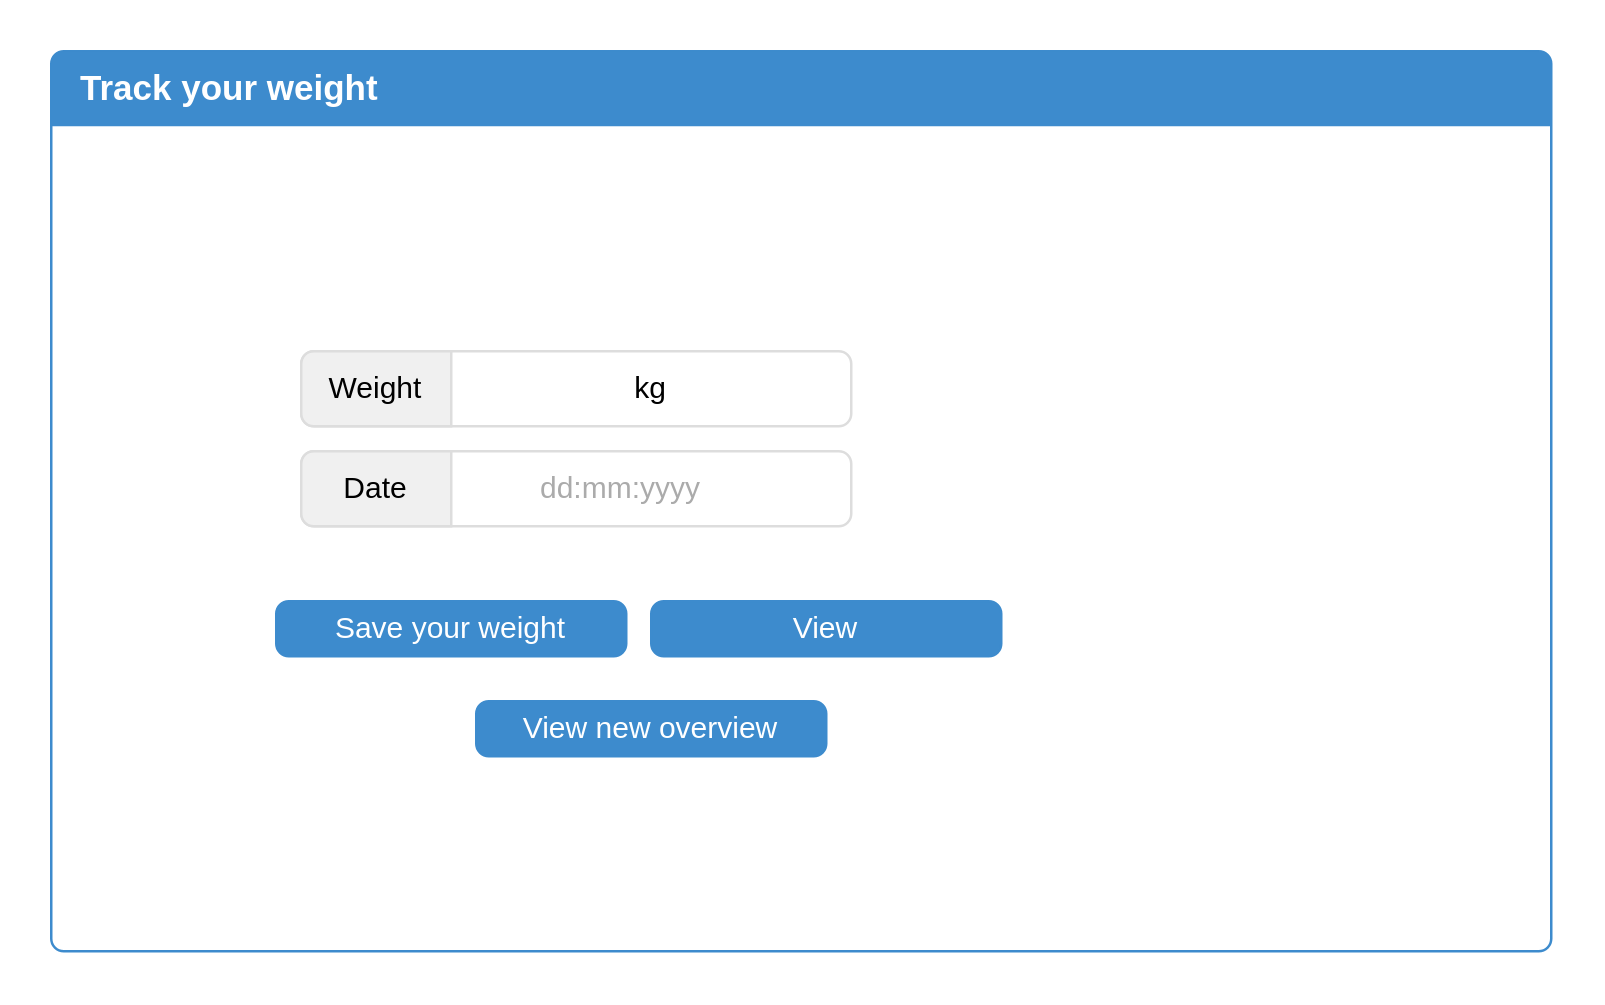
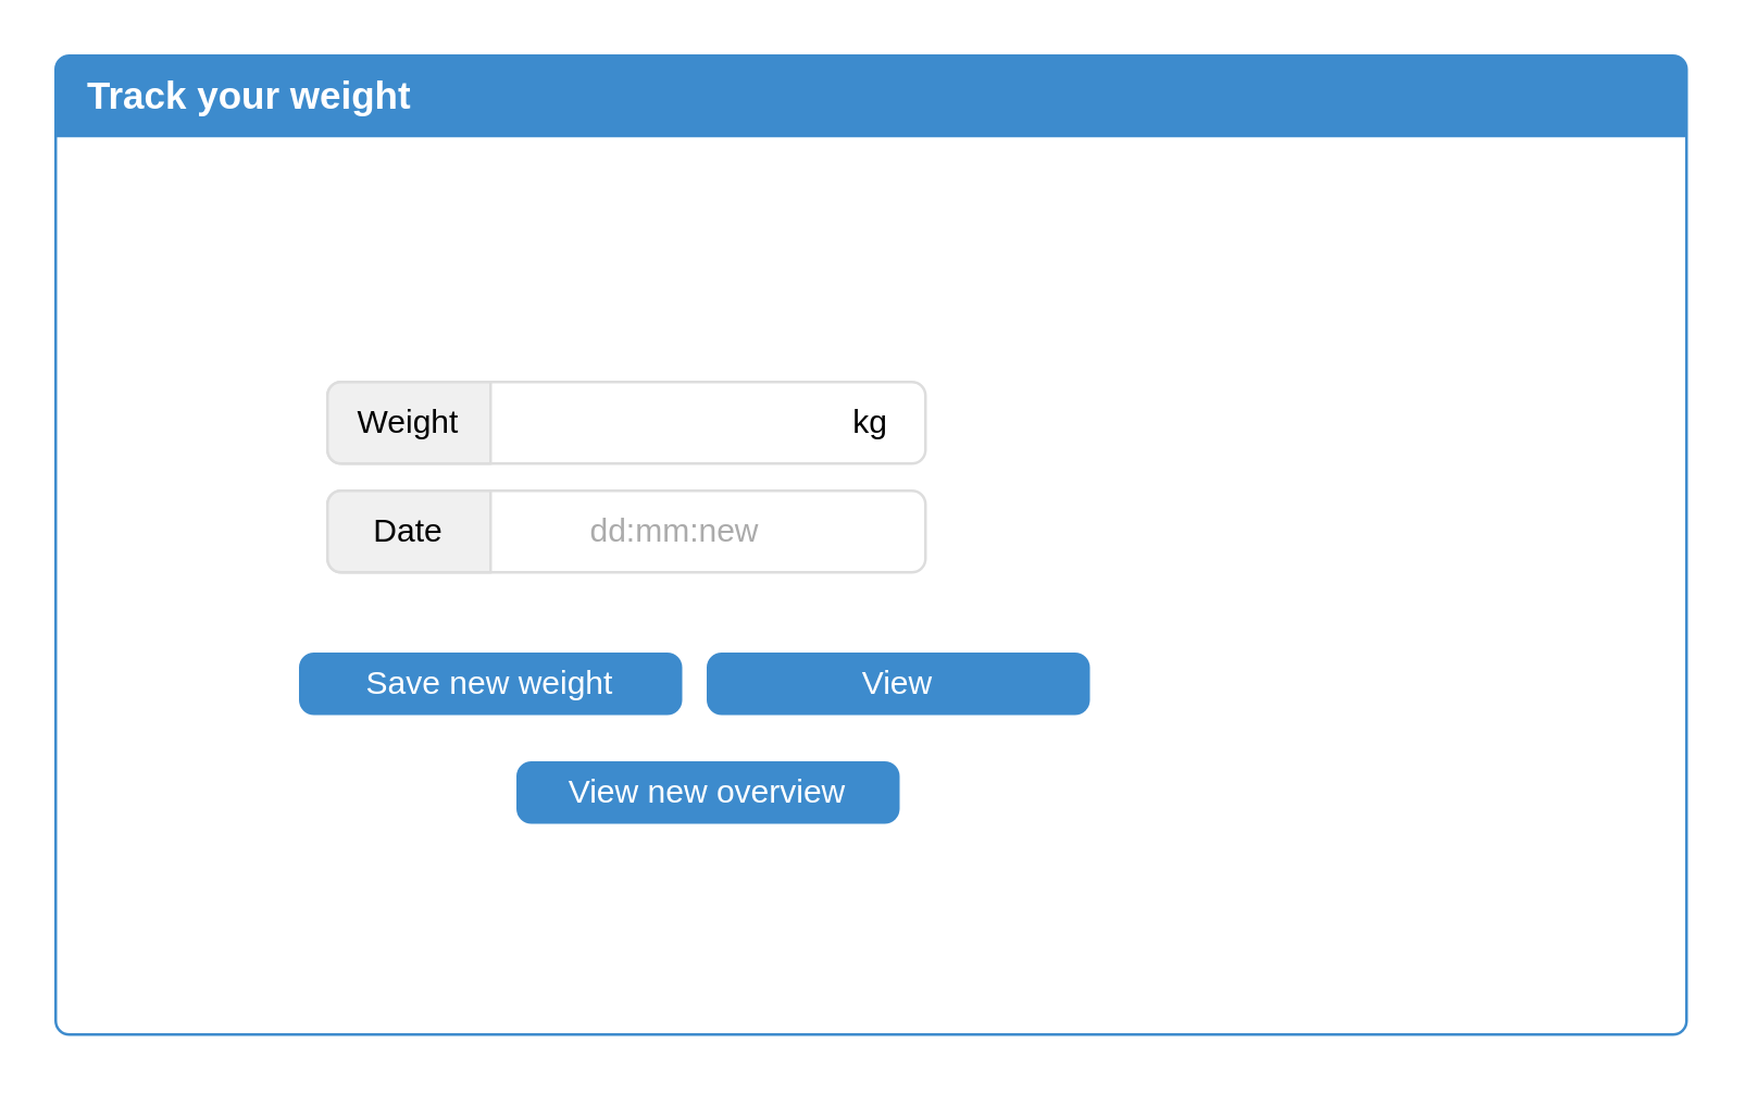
- <mxCell id="7" value="kg" style="text;html=1;strokeColor=none;fillColor=none;align=center;verticalAlign=middle;whiteSpace=wrap;rounded=0;" vertex="1" parent="5"><mxGeometry x="120" y="5" width="40" height="20" as="geometry" /></mxCell>
+ <mxCell id="7" value="kg" style="text;html=1;strokeColor=none;fillColor=none;align=center;verticalAlign=middle;whiteSpace=wrap;rounded=0;" vertex="1" parent="5"><mxGeometry x="180" y="5" width="40" height="20" as="geometry" /></mxCell>
- <mxCell id="10" value="dd:mm:yyyy" style="text;html=1;align=center;verticalAlign=middle;whiteSpace=wrap;rounded=0;fontColor=#ABABAB;" vertex="1" parent="8"><mxGeometry x="83" y="5" width="90" height="20" as="geometry" /></mxCell>
+ <mxCell id="10" value="dd:mm:new" style="text;html=1;align=center;verticalAlign=middle;whiteSpace=wrap;rounded=0;fontColor=#ABABAB;" vertex="1" parent="8"><mxGeometry x="83" y="5" width="90" height="20" as="geometry" /></mxCell>
- <mxCell id="11" value="Save your weight" style="html=1;shadow=0;dashed=0;shape=mxgraph.bootstrap.rrect;rSize=5;fillColor=#3D8BCD;align=center;strokeColor=#3D8BCD;fontColor=#ffffff;fontSize=12;whiteSpace=wrap;" vertex="1" parent="2"><mxGeometry x="90" y="220" width="140" height="22" as="geometry" /></mxCell>
+ <mxCell id="11" value="Save new weight" style="html=1;shadow=0;dashed=0;shape=mxgraph.bootstrap.rrect;rSize=5;fillColor=#3D8BCD;align=center;strokeColor=#3D8BCD;fontColor=#ffffff;fontSize=12;whiteSpace=wrap;" vertex="1" parent="2"><mxGeometry x="90" y="220" width="140" height="22" as="geometry" /></mxCell>
